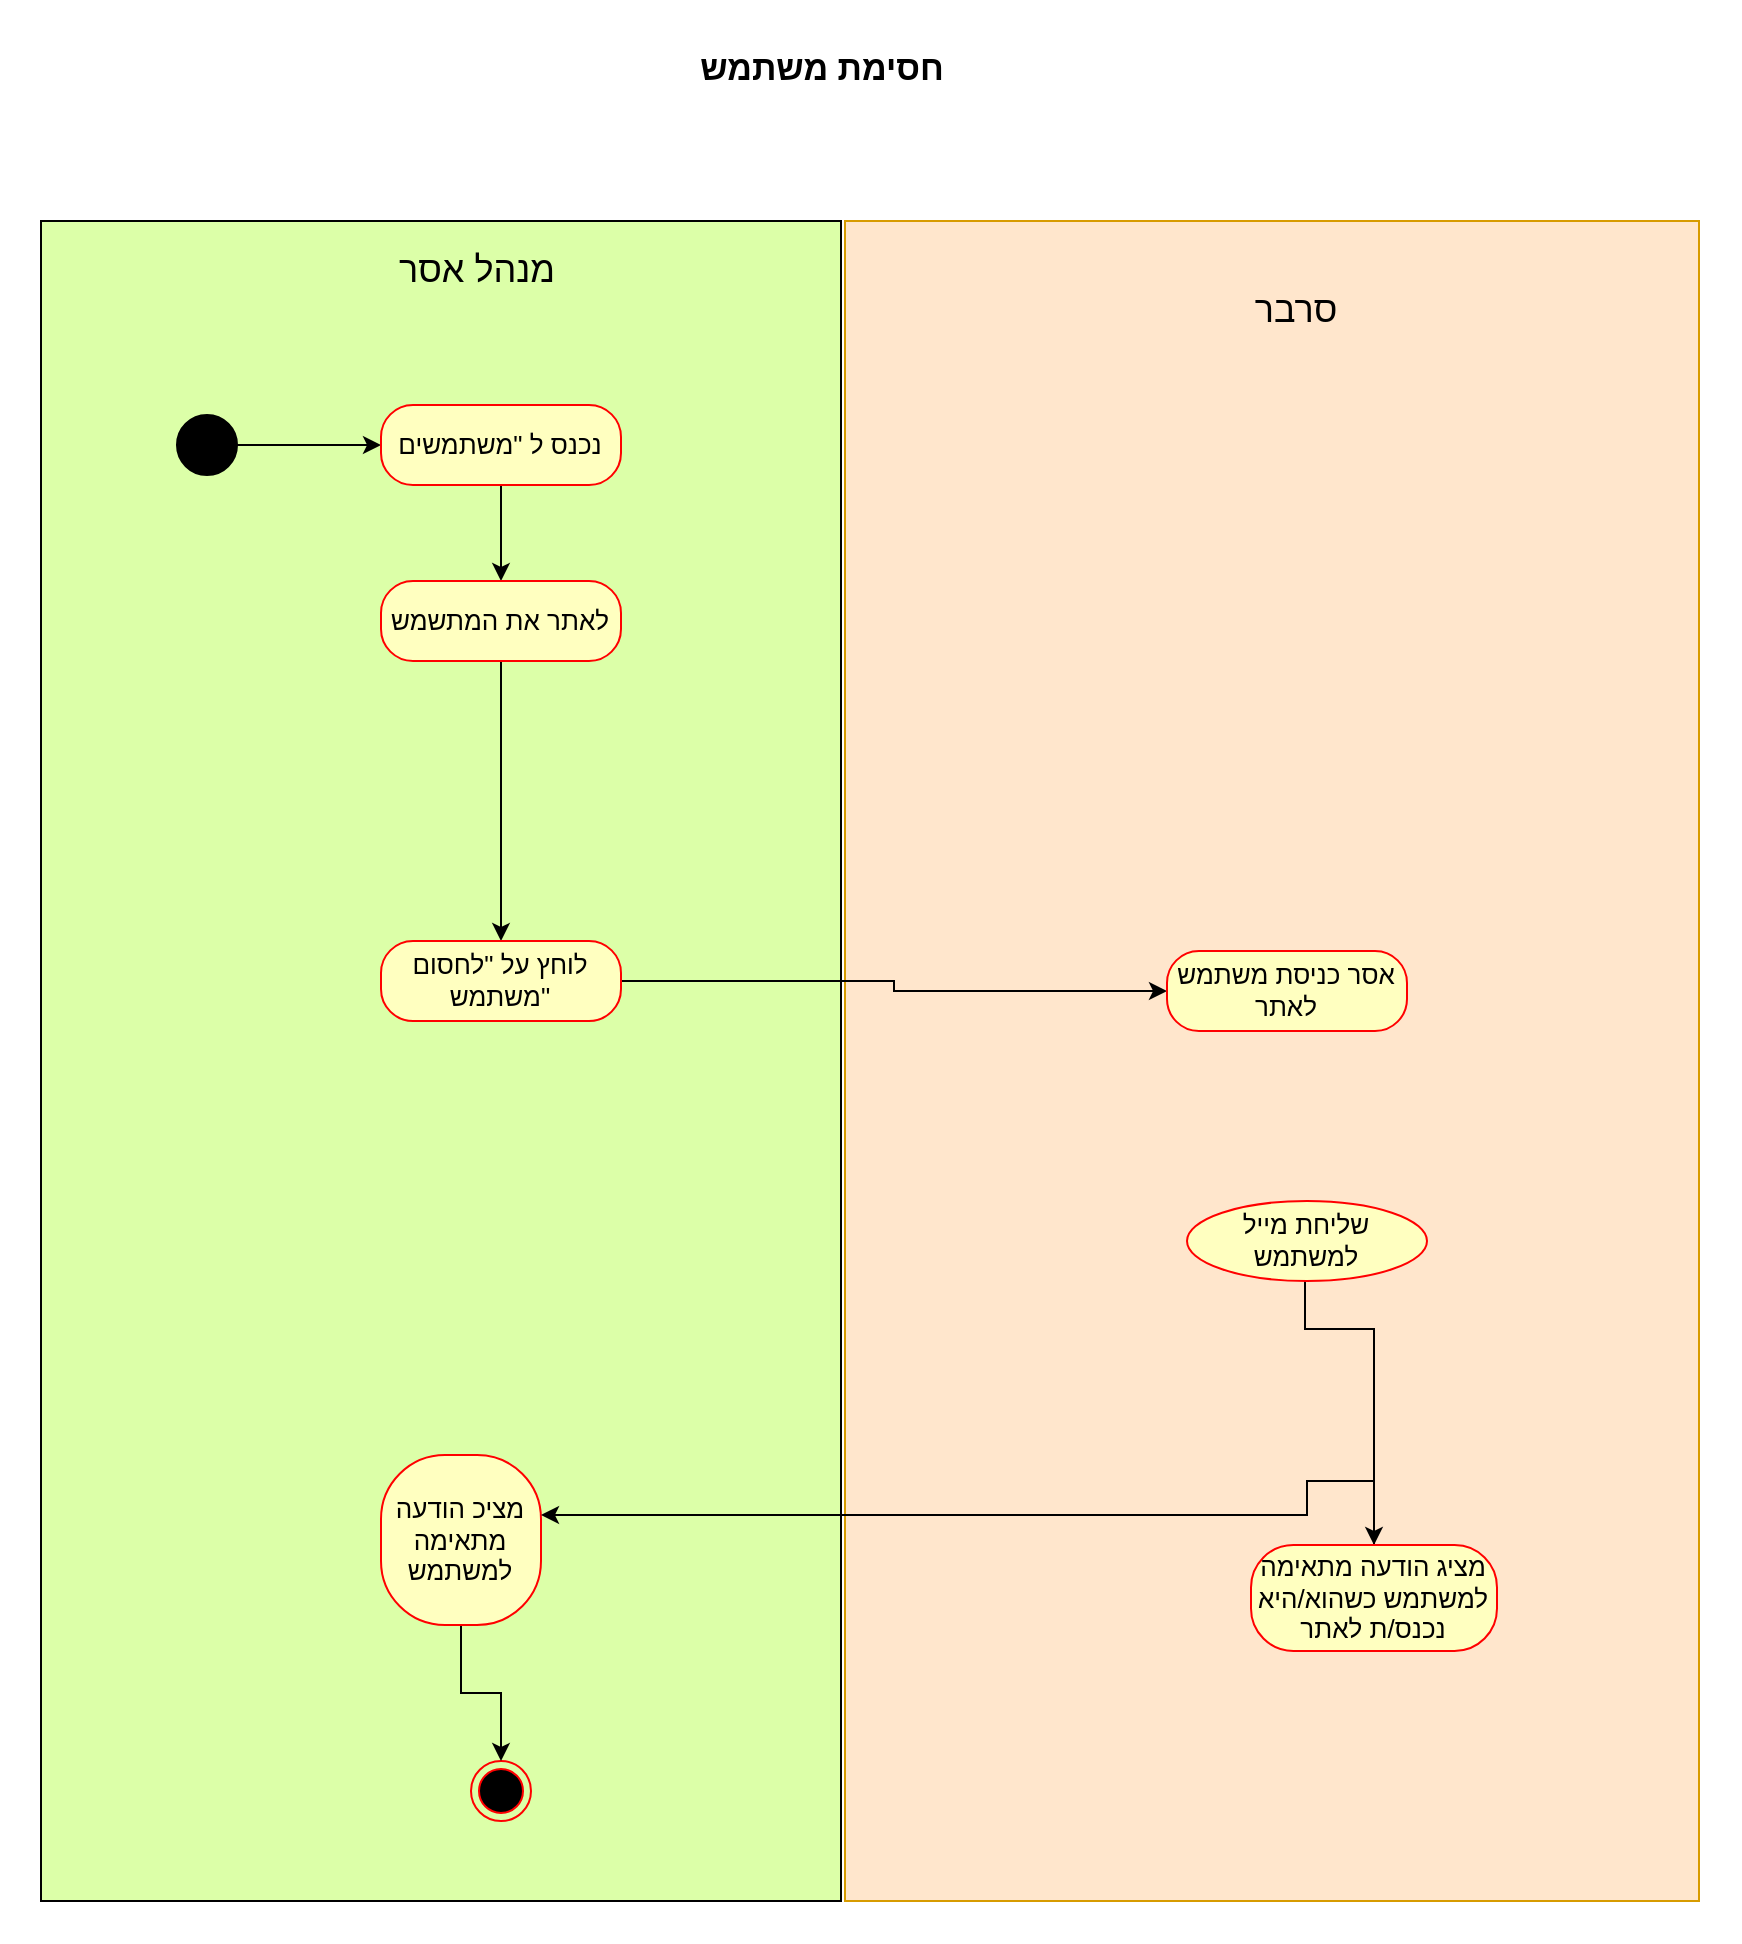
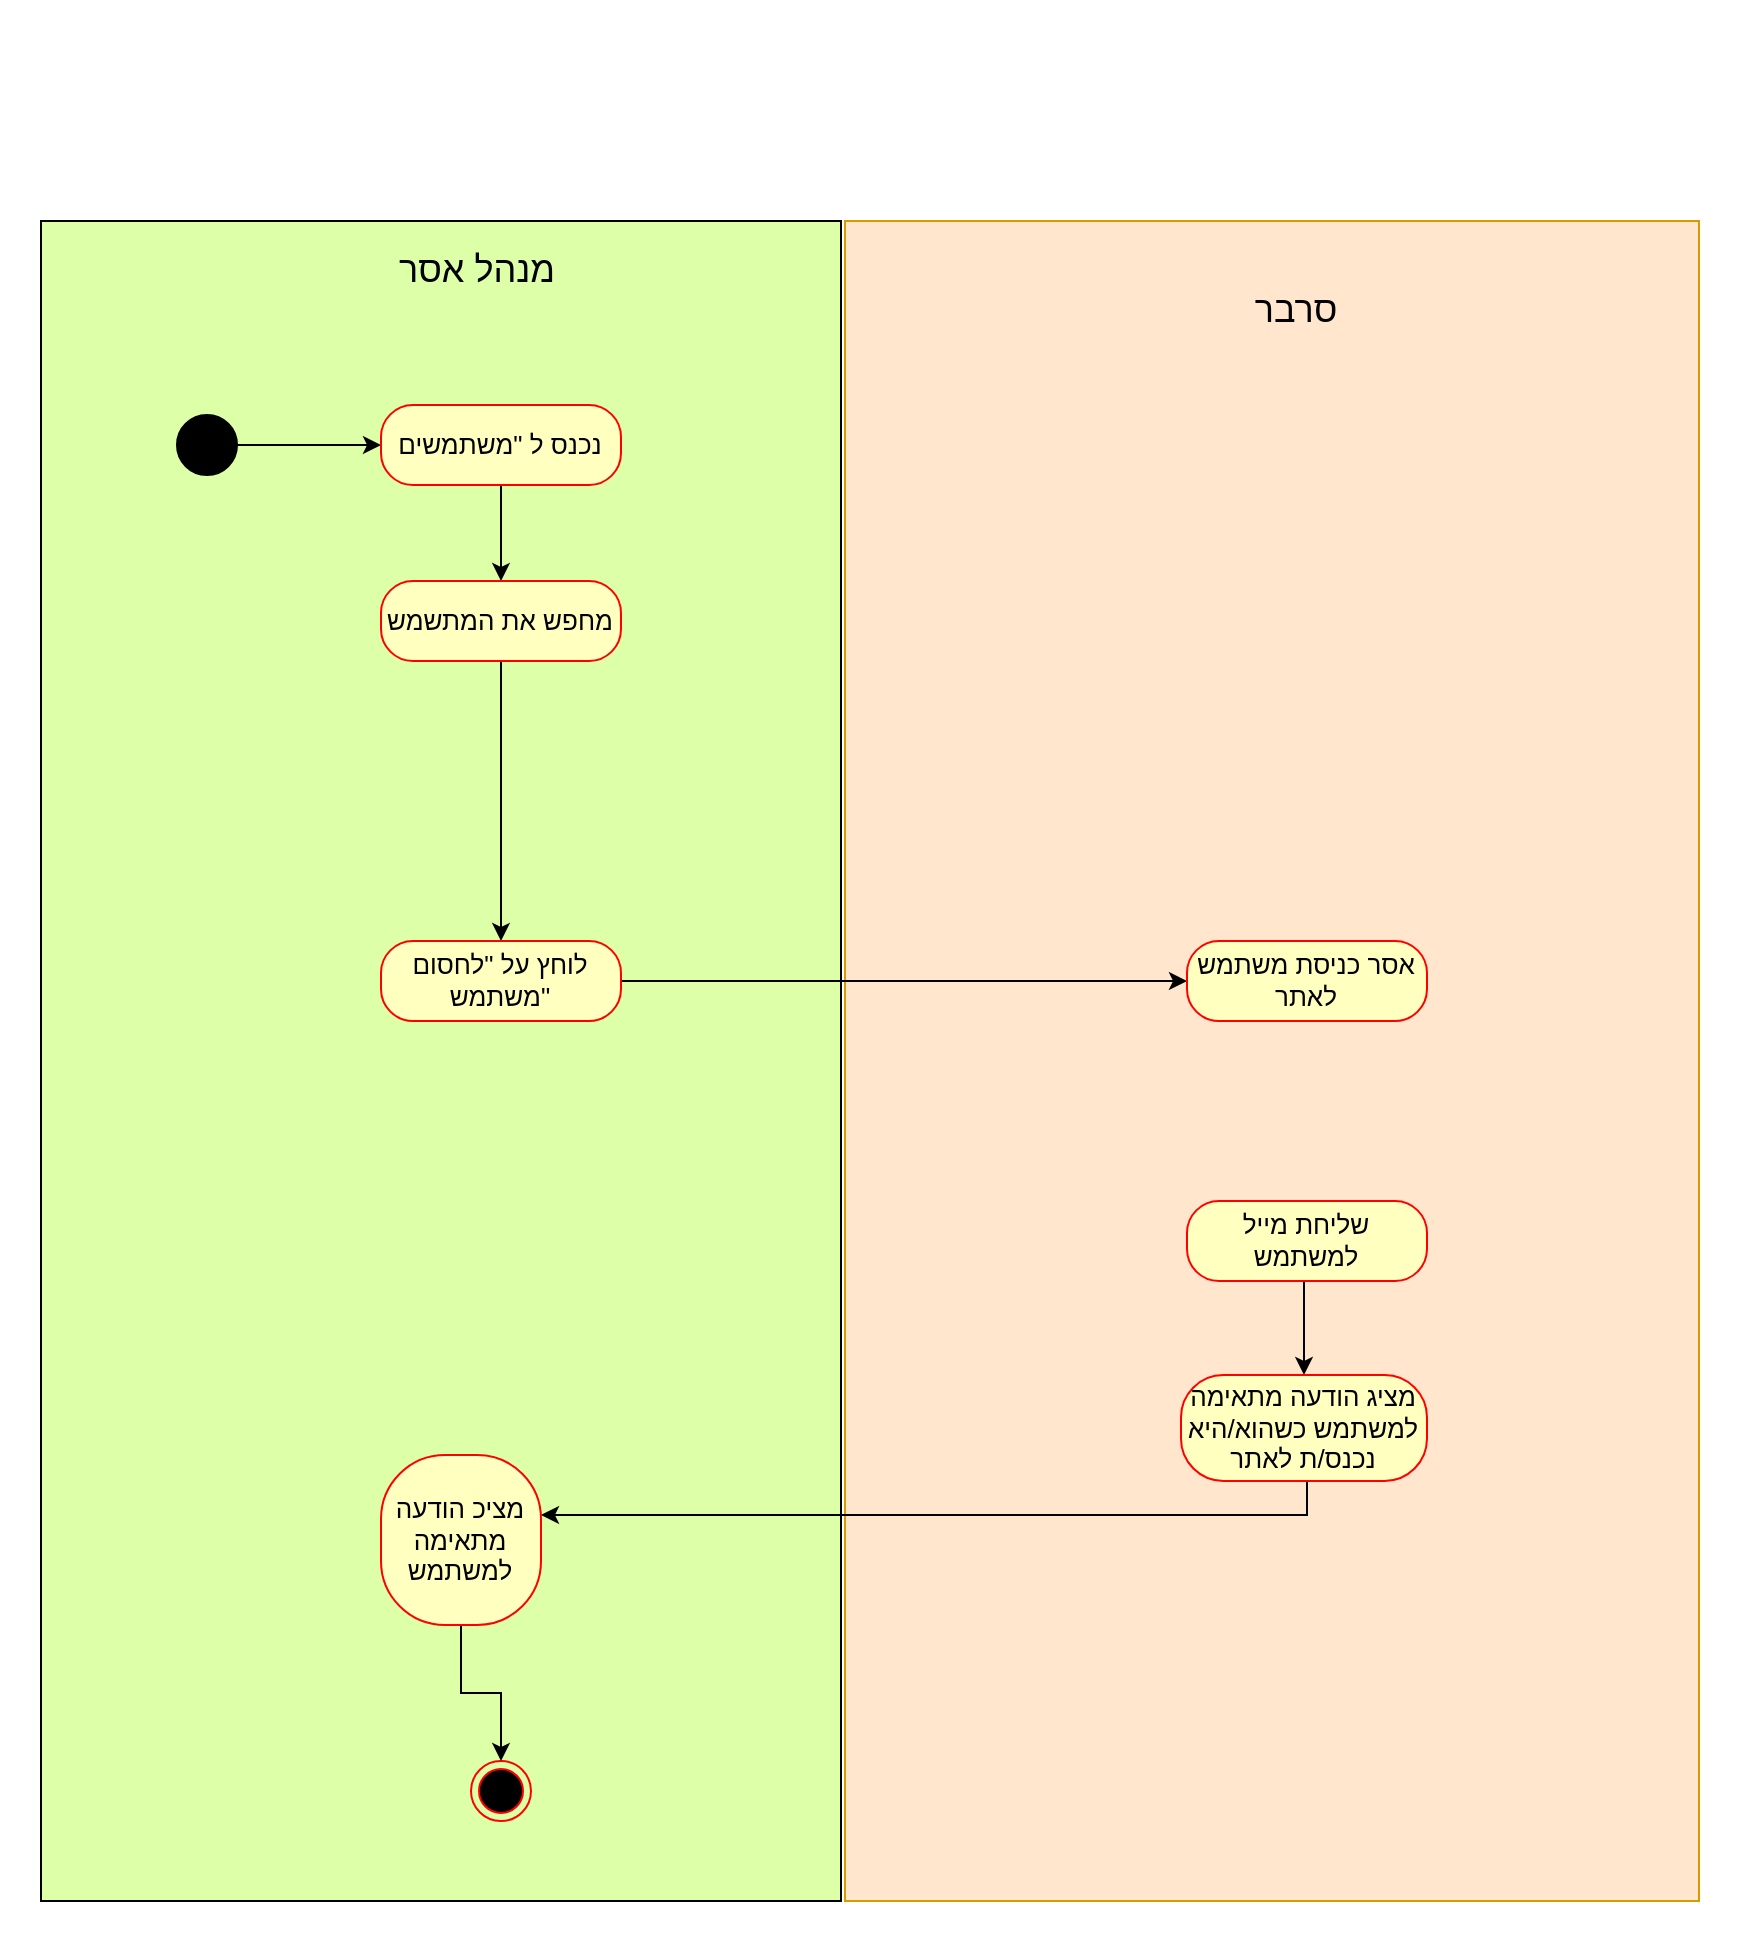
- <mxCell id="9" value="חסימת משתמש" style="text;html=1;strokeColor=none;fillColor=none;align=center;verticalAlign=middle;whiteSpace=wrap;rounded=0;fontStyle=1;fontSize=17;" vertex="1" parent="1"><mxGeometry x="346" y="20" width="130" height="30" as="geometry" /></mxCell>
- <mxCell id="14" value="&lt;font style=&quot;font-size: 13px&quot;&gt;לאתר את המתשמש&lt;/font&gt;" style="rounded=1;whiteSpace=wrap;html=1;arcSize=40;fontColor=#000000;fillColor=#ffffc0;strokeColor=#ff0000;fontSize=13;" vertex="1" parent="1"><mxGeometry x="190" y="290" width="120" height="40" as="geometry" /></mxCell>
+ <mxCell id="14" value="&lt;font style=&quot;font-size: 13px&quot;&gt;מחפש את המתשמש&lt;/font&gt;" style="rounded=1;whiteSpace=wrap;html=1;arcSize=40;fontColor=#000000;fillColor=#ffffc0;strokeColor=#ff0000;fontSize=13;" vertex="1" parent="1"><mxGeometry x="190" y="290" width="120" height="40" as="geometry" /></mxCell>
- <mxCell id="20" value="אסר כניסת משתמש לאתר" style="rounded=1;whiteSpace=wrap;html=1;arcSize=40;fontColor=#000000;fillColor=#ffffc0;strokeColor=#ff0000;fontSize=13;" vertex="1" parent="1"><mxGeometry x="583" y="475" width="120" height="40" as="geometry" /></mxCell>
+ <mxCell id="20" value="אסר כניסת משתמש לאתר" style="rounded=1;whiteSpace=wrap;html=1;arcSize=40;fontColor=#000000;fillColor=#ffffc0;strokeColor=#ff0000;fontSize=13;" vertex="1" parent="1"><mxGeometry x="593" y="470" width="120" height="40" as="geometry" /></mxCell>
- <mxCell id="22" value="שליחת מייל למשתמש" style="ellipse;whiteSpace=wrap;html=1;arcSize=40;fontColor=#000000;fillColor=#ffffc0;strokeColor=#ff0000;fontSize=13;" vertex="1" parent="1"><mxGeometry x="593" y="600" width="120" height="40" as="geometry" /></mxCell>
+ <mxCell id="22" value="שליחת מייל למשתמש" style="rounded=1;whiteSpace=wrap;html=1;arcSize=40;fontColor=#000000;fillColor=#ffffc0;strokeColor=#ff0000;fontSize=13;" vertex="1" parent="1"><mxGeometry x="593" y="600" width="120" height="40" as="geometry" /></mxCell>
- <mxCell id="23" value="מציג הודעה מתאימה למשתמש כשהוא/היא נכנס/ת לאתר" style="rounded=1;whiteSpace=wrap;html=1;arcSize=40;fontColor=#000000;fillColor=#ffffc0;strokeColor=#ff0000;fontSize=13;" vertex="1" parent="1"><mxGeometry x="625" y="772" width="123" height="53" as="geometry" /></mxCell>
+ <mxCell id="23" value="מציג הודעה מתאימה למשתמש כשהוא/היא נכנס/ת לאתר" style="rounded=1;whiteSpace=wrap;html=1;arcSize=40;fontColor=#000000;fillColor=#ffffc0;strokeColor=#ff0000;fontSize=13;" vertex="1" parent="1"><mxGeometry x="590" y="687" width="123" height="53" as="geometry" /></mxCell>
